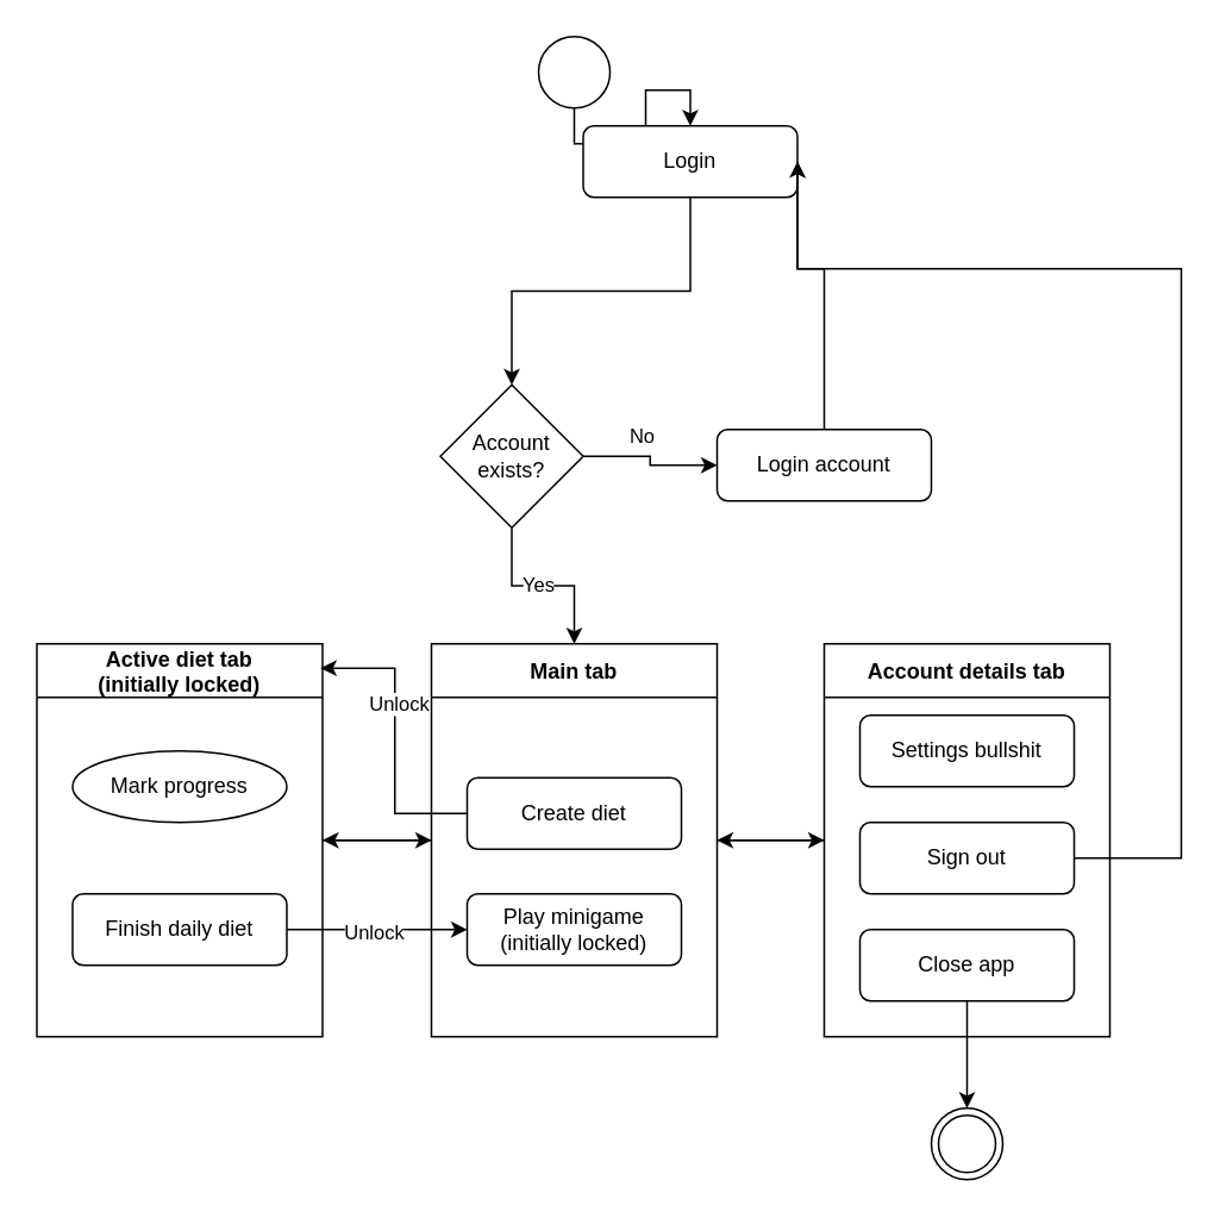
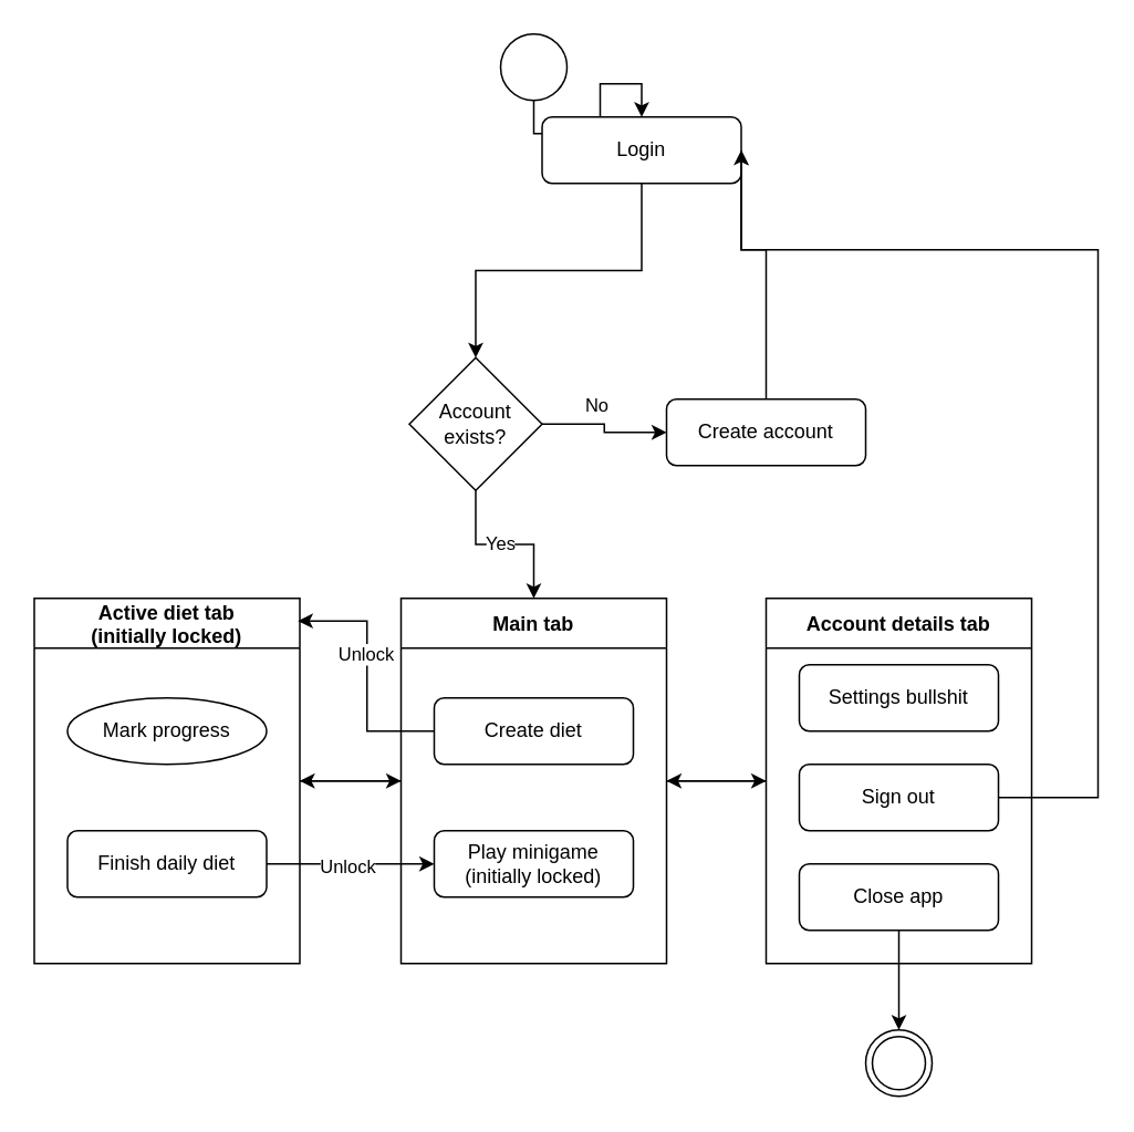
- <mxCell id="10" value="Login account" style="rounded=1;whiteSpace=wrap;html=1;fontSize=12;glass=0;strokeWidth=1;shadow=0;" vertex="1" parent="1"><mxGeometry x="401" y="240" width="120" height="40" as="geometry" /></mxCell>
+ <mxCell id="10" value="Create account" style="rounded=1;whiteSpace=wrap;html=1;fontSize=12;glass=0;strokeWidth=1;shadow=0;" vertex="1" parent="1"><mxGeometry x="401" y="240" width="120" height="40" as="geometry" /></mxCell>
- <mxCell id="16" value="Create diet" style="rounded=1;whiteSpace=wrap;html=1;fontSize=12;glass=0;strokeWidth=1;shadow=0;" vertex="1" parent="15"><mxGeometry x="20" y="75" width="120" height="40" as="geometry" /></mxCell>
+ <mxCell id="16" value="Create diet" style="rounded=1;whiteSpace=wrap;html=1;fontSize=12;glass=0;strokeWidth=1;shadow=0;" vertex="1" parent="15"><mxGeometry x="20" y="60" width="120" height="40" as="geometry" /></mxCell>
